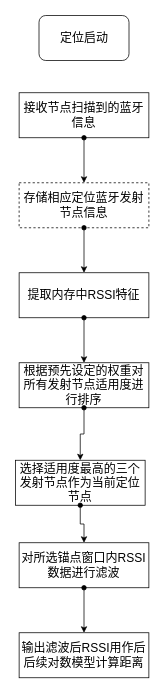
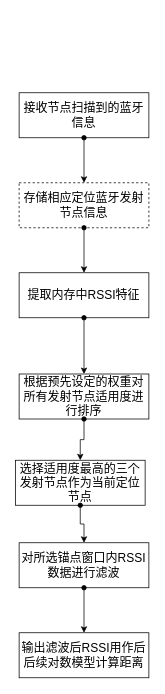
- <mxCell id="2" value="&lt;font style=&quot;font-size: 16px&quot;&gt;定位启动&lt;/font&gt;" style="rounded=1;whiteSpace=wrap;html=1;strokeColor=#000000;strokeWidth=1;fillColor=none;" vertex="1" parent="1"><mxGeometry x="51.5" y="20" width="120" height="60" as="geometry" /></mxCell>
- <mxCell id="10" value="&lt;span style=&quot;font-size: 16px&quot;&gt;根据预先设定的权重对所有发射节点适用度进行排序&lt;/span&gt;" style="rounded=0;whiteSpace=wrap;html=1;strokeColor=#000000;strokeWidth=1;fillColor=none;" vertex="1" parent="1"><mxGeometry x="25" y="483" width="173" height="60" as="geometry" /></mxCell>
+ <mxCell id="10" value="&lt;span style=&quot;font-size: 16px&quot;&gt;根据预先设定的权重对所有发射节点适用度进行排序&lt;/span&gt;" style="rounded=0;whiteSpace=wrap;html=1;strokeColor=#000000;strokeWidth=1;fillColor=none;" vertex="1" parent="1"><mxGeometry x="25" y="498" width="173" height="60" as="geometry" /></mxCell>
